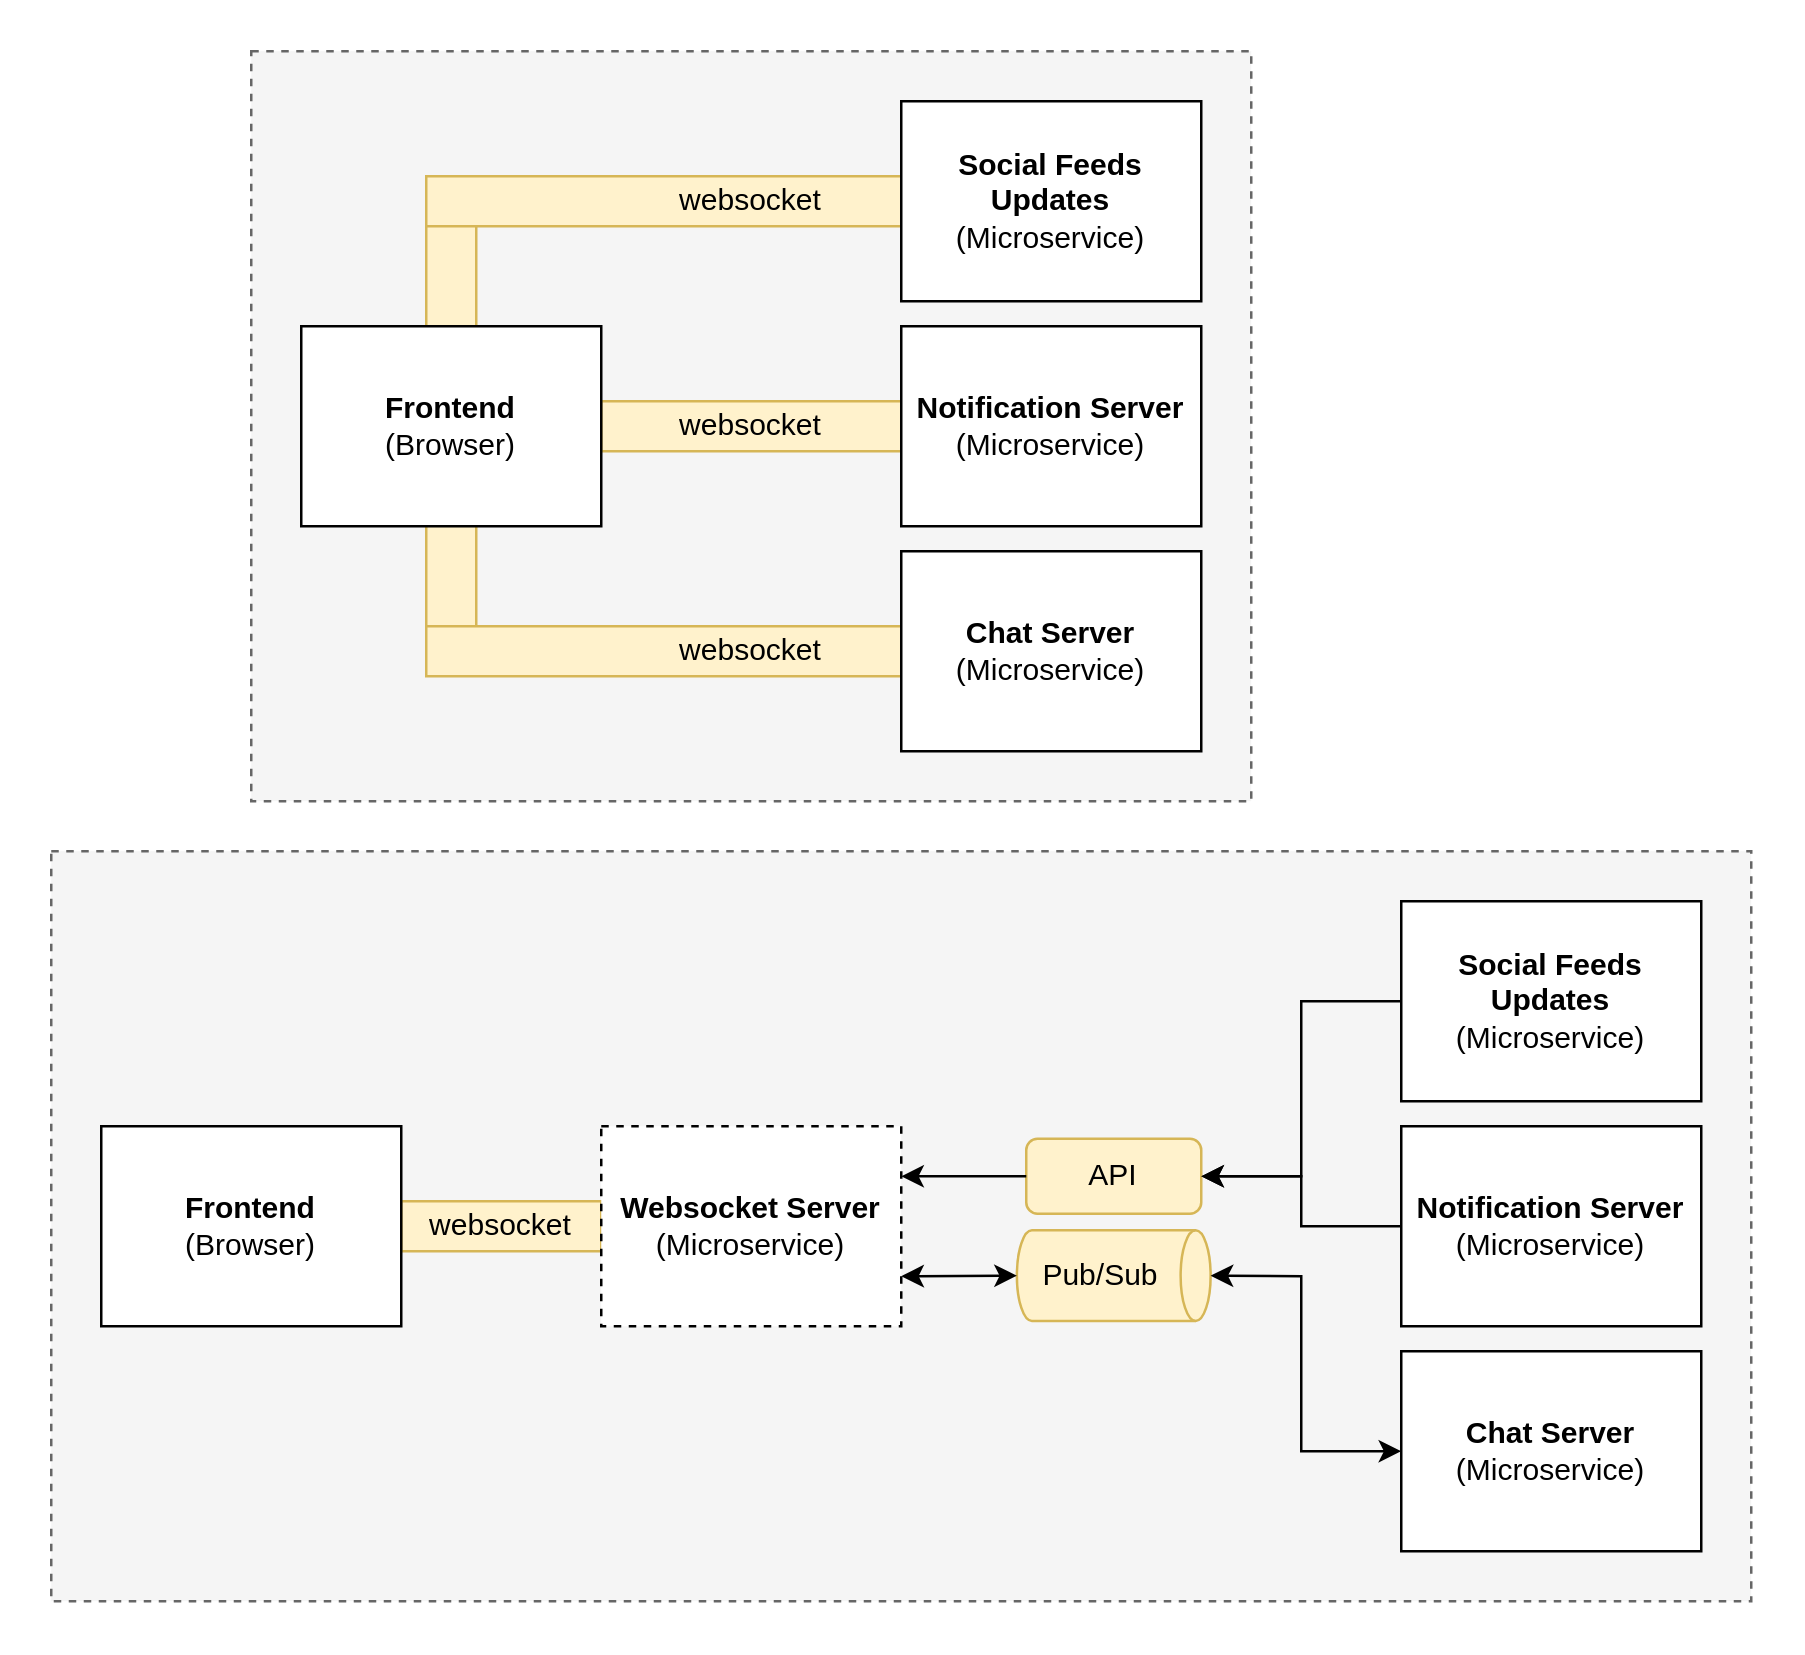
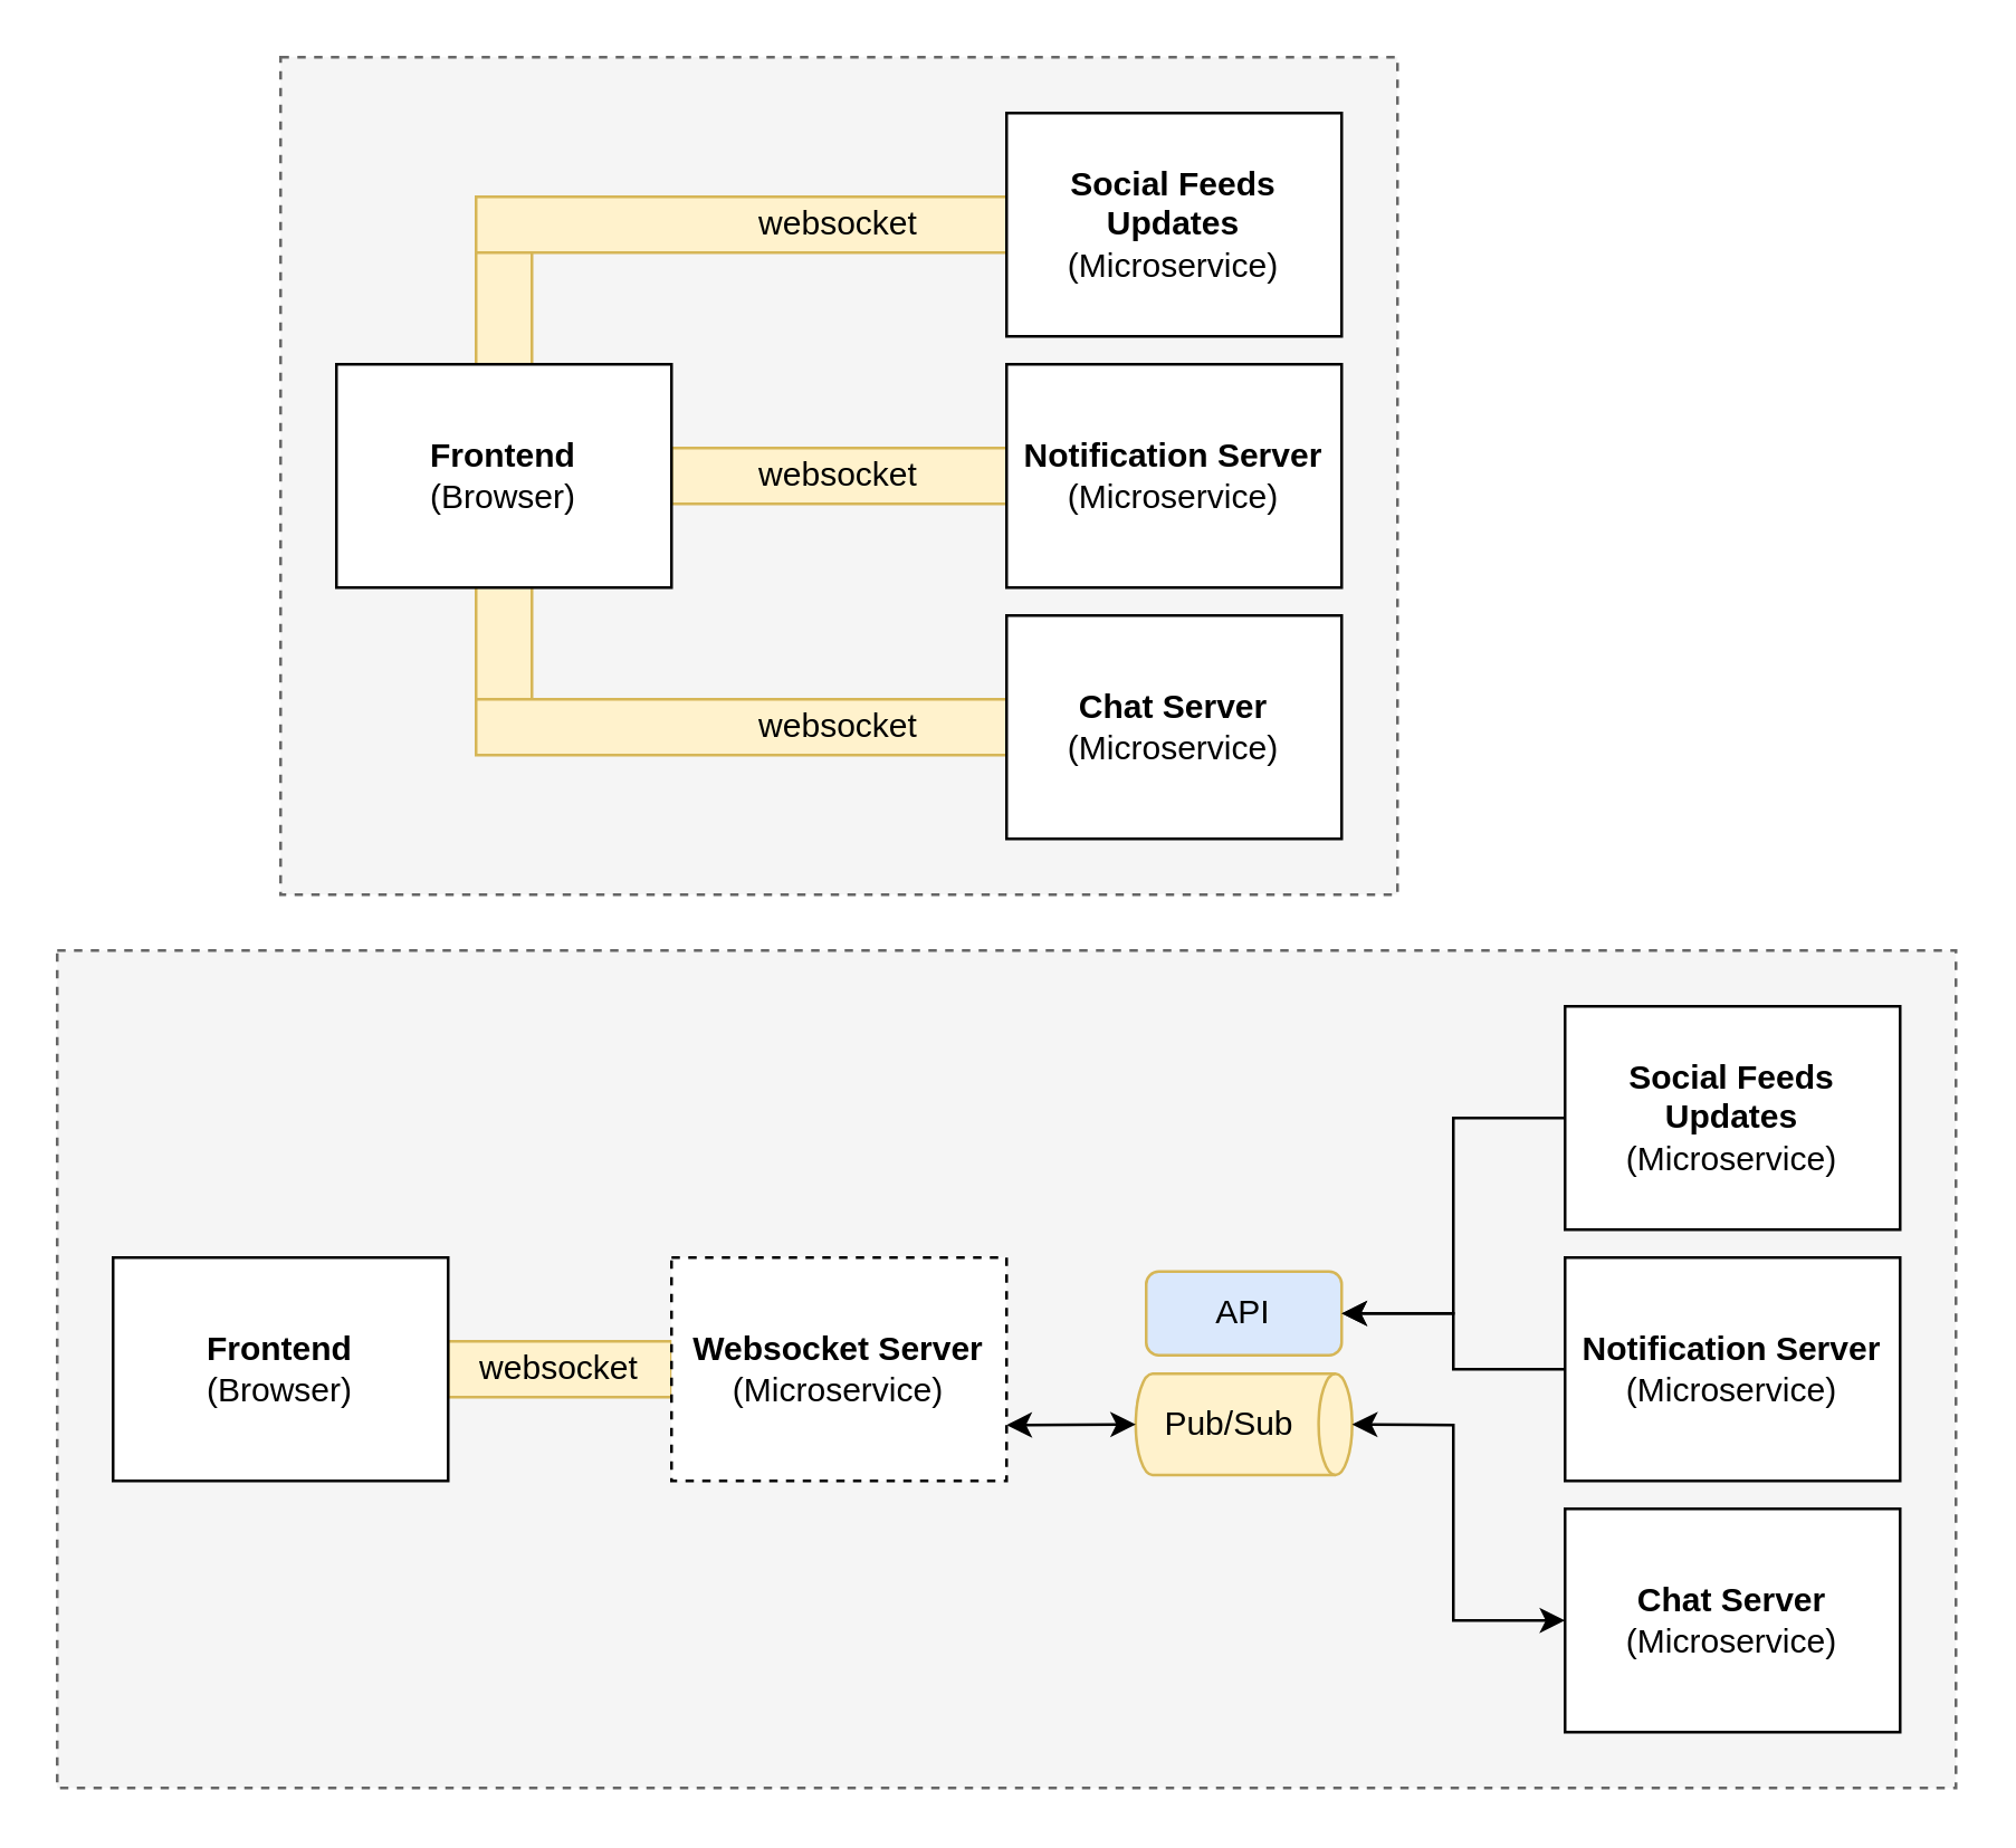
- <mxCell id="24" value="" style="endArrow=classic;html=1;rounded=0;exitX=0;exitY=0.5;exitDx=0;exitDy=0;entryX=1;entryY=0.25;entryDx=0;entryDy=0;" edge="1" parent="1" source="21" target="22"><mxGeometry width="50" height="50" relative="1" as="geometry"><mxPoint x="370" y="510" as="sourcePoint" /><mxPoint x="420" y="460" as="targetPoint" /></mxGeometry></mxCell>
- <mxCell id="21" value="API" style="rounded=1;whiteSpace=wrap;html=1;fillColor=#fff2cc;strokeColor=#d6b656;" vertex="1" parent="1"><mxGeometry x="410" y="455" width="70" height="30" as="geometry" /></mxCell>
+ <mxCell id="21" value="API" style="rounded=1;whiteSpace=wrap;html=1;fillColor=#dae8fc;strokeColor=#d6b656;" vertex="1" parent="1"><mxGeometry x="410" y="455" width="70" height="30" as="geometry" /></mxCell>
